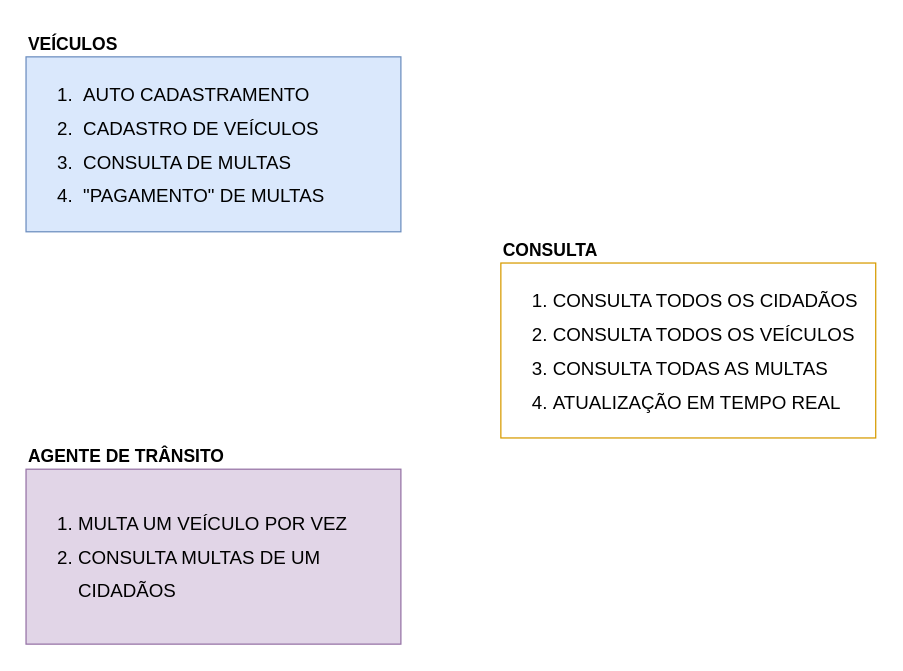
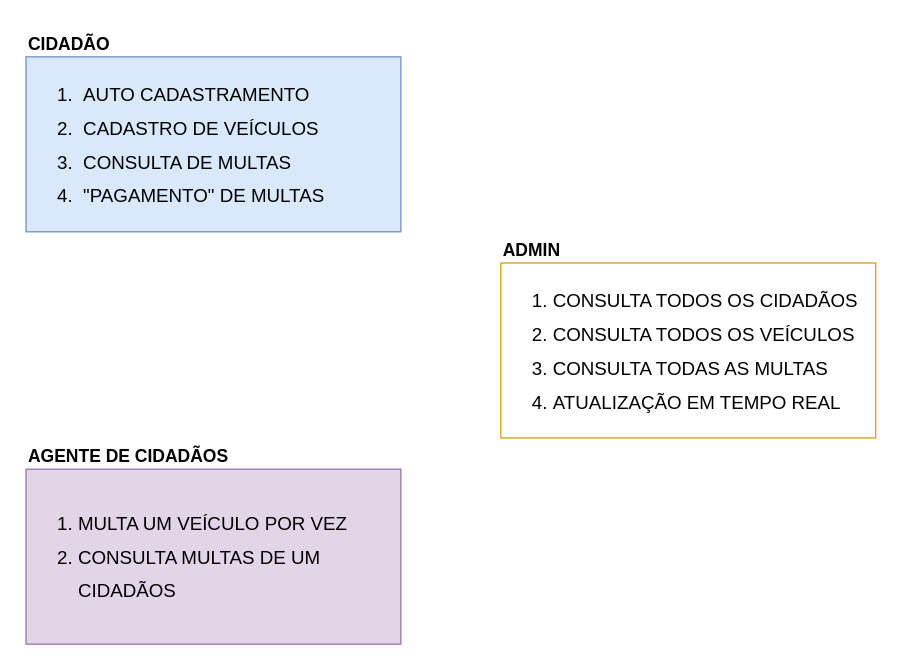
- <mxCell id="3" value="VEÍCULOS" style="text;html=1;strokeColor=none;fillColor=none;align=left;verticalAlign=middle;whiteSpace=wrap;rounded=0;fontStyle=1;fontSize=14;" parent="2" vertex="1"><mxGeometry width="300" height="30" as="geometry" /></mxCell>
+ <mxCell id="3" value="CIDADÃO" style="text;html=1;strokeColor=none;fillColor=none;align=left;verticalAlign=middle;whiteSpace=wrap;rounded=0;fontStyle=1;fontSize=14;" parent="2" vertex="1"><mxGeometry width="300" height="30" as="geometry" /></mxCell>
- <mxCell id="9" value="CONSULTA" style="text;html=1;strokeColor=none;fillColor=none;align=left;verticalAlign=middle;whiteSpace=wrap;rounded=0;fontStyle=1;fontSize=14;" parent="8" vertex="1"><mxGeometry width="300" height="30" as="geometry" /></mxCell>
+ <mxCell id="9" value="ADMIN" style="text;html=1;strokeColor=none;fillColor=none;align=left;verticalAlign=middle;whiteSpace=wrap;rounded=0;fontStyle=1;fontSize=14;" parent="8" vertex="1"><mxGeometry width="300" height="30" as="geometry" /></mxCell>
- <mxCell id="6" value="AGENTE DE TRÂNSITO" style="text;html=1;strokeColor=none;fillColor=none;align=left;verticalAlign=middle;whiteSpace=wrap;rounded=0;fontStyle=1;fontSize=14;" parent="5" vertex="1"><mxGeometry width="300" height="30" as="geometry" /></mxCell>
+ <mxCell id="6" value="AGENTE DE CIDADÃOS" style="text;html=1;strokeColor=none;fillColor=none;align=left;verticalAlign=middle;whiteSpace=wrap;rounded=0;fontStyle=1;fontSize=14;" parent="5" vertex="1"><mxGeometry width="300" height="30" as="geometry" /></mxCell>
